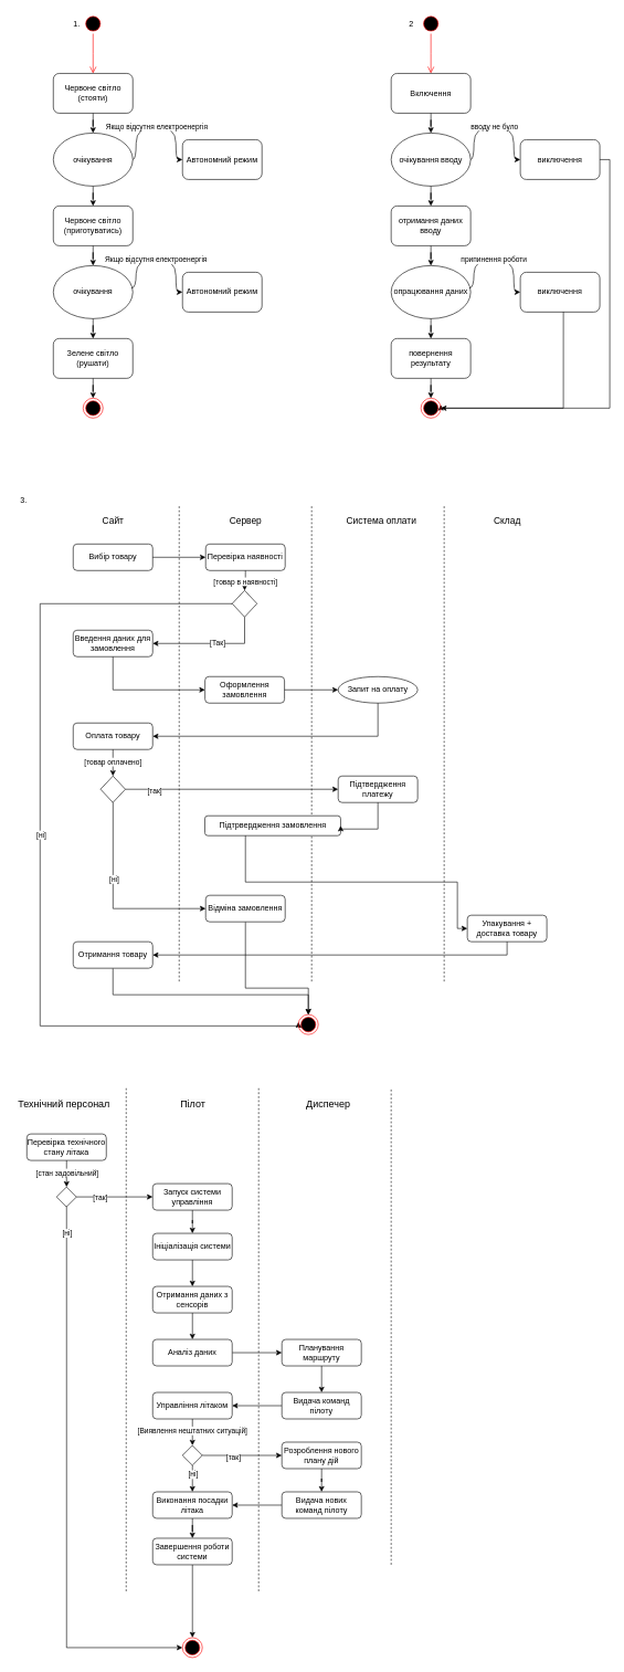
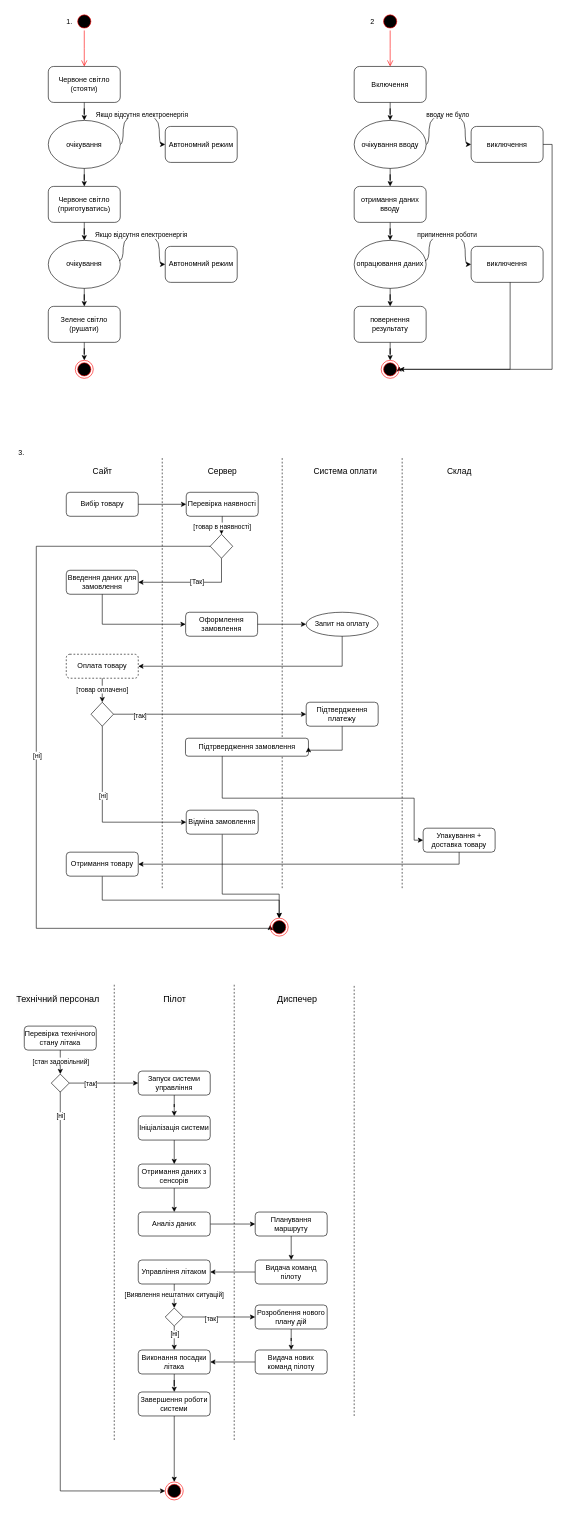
- <mxCell id="70" value="Оплата товару" style="rounded=1;whiteSpace=wrap;html=1;" parent="46" vertex="1"><mxGeometry x="90" y="350" width="120" height="40" as="geometry" /></mxCell>
+ <mxCell id="70" value="Оплата товару" style="rounded=1;whiteSpace=wrap;html=1;dashed=1;" parent="46" vertex="1"><mxGeometry x="90" y="350" width="120" height="40" as="geometry" /></mxCell>
